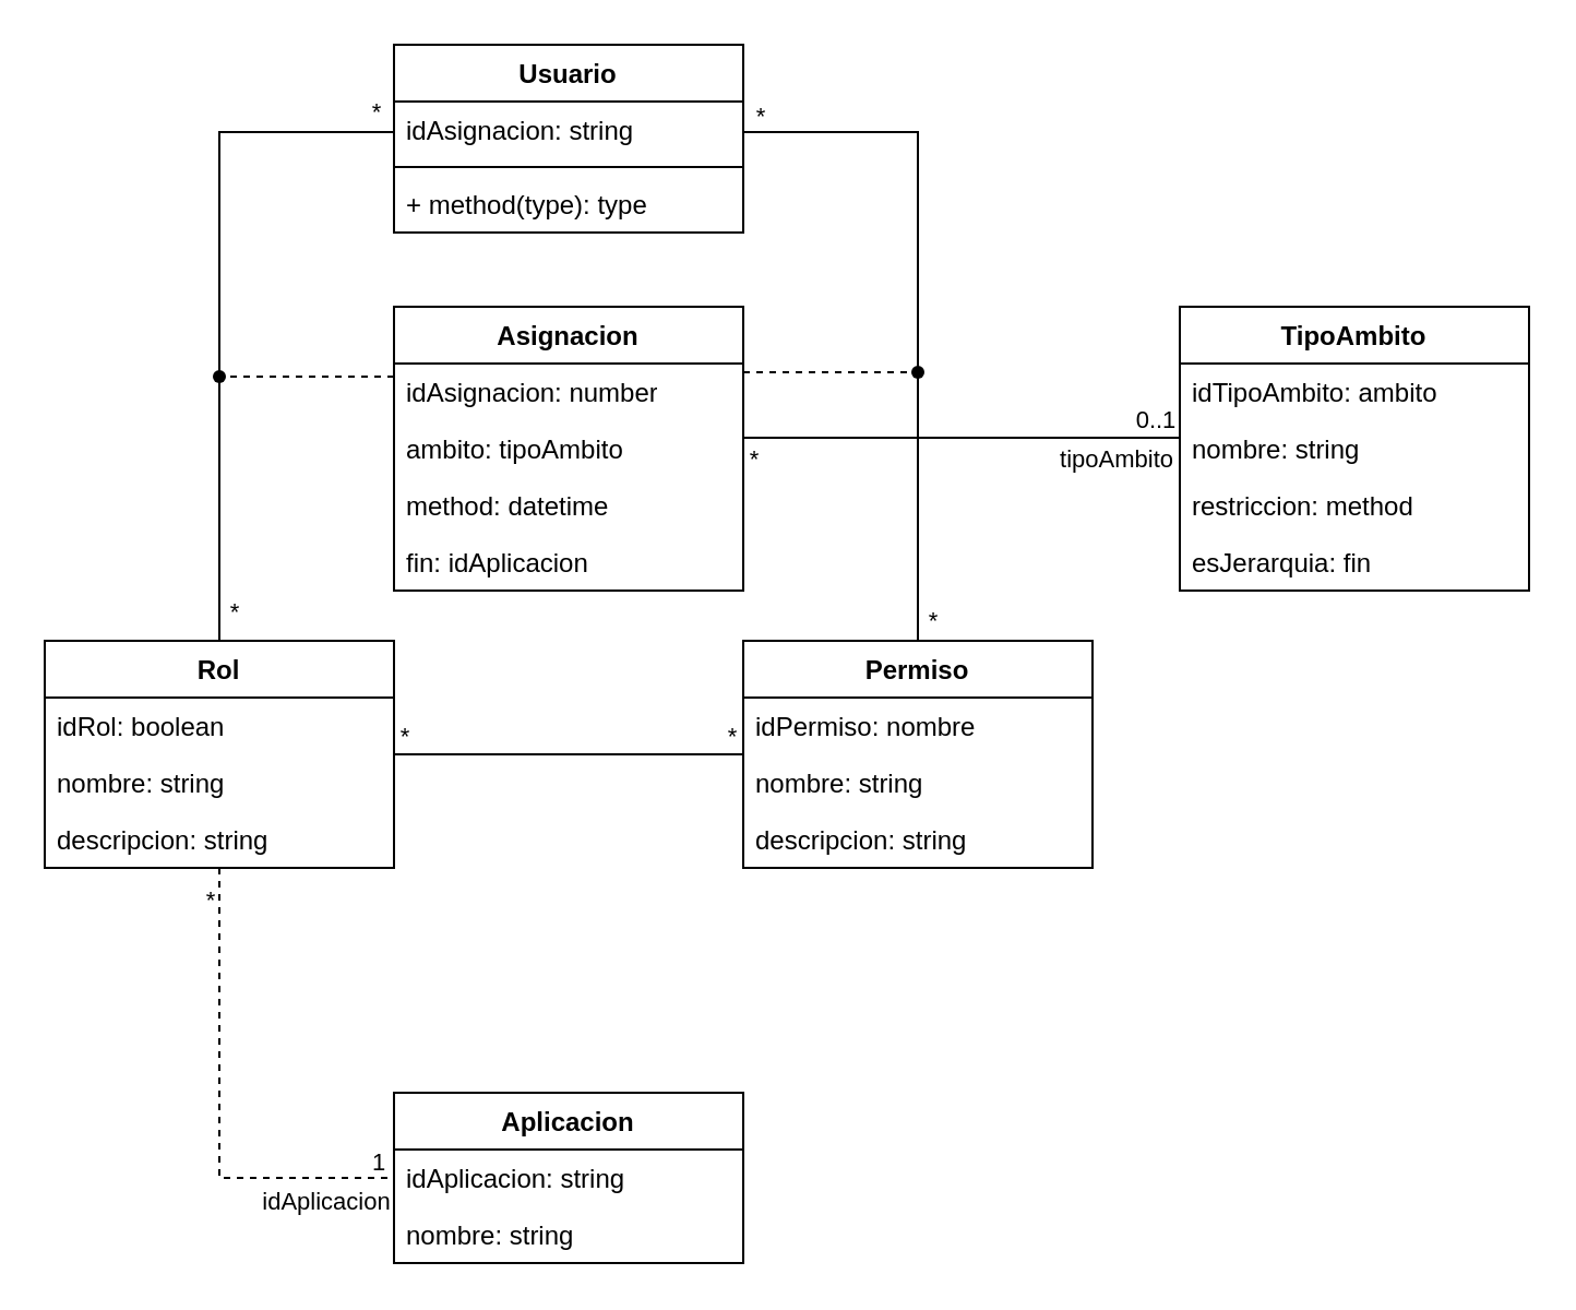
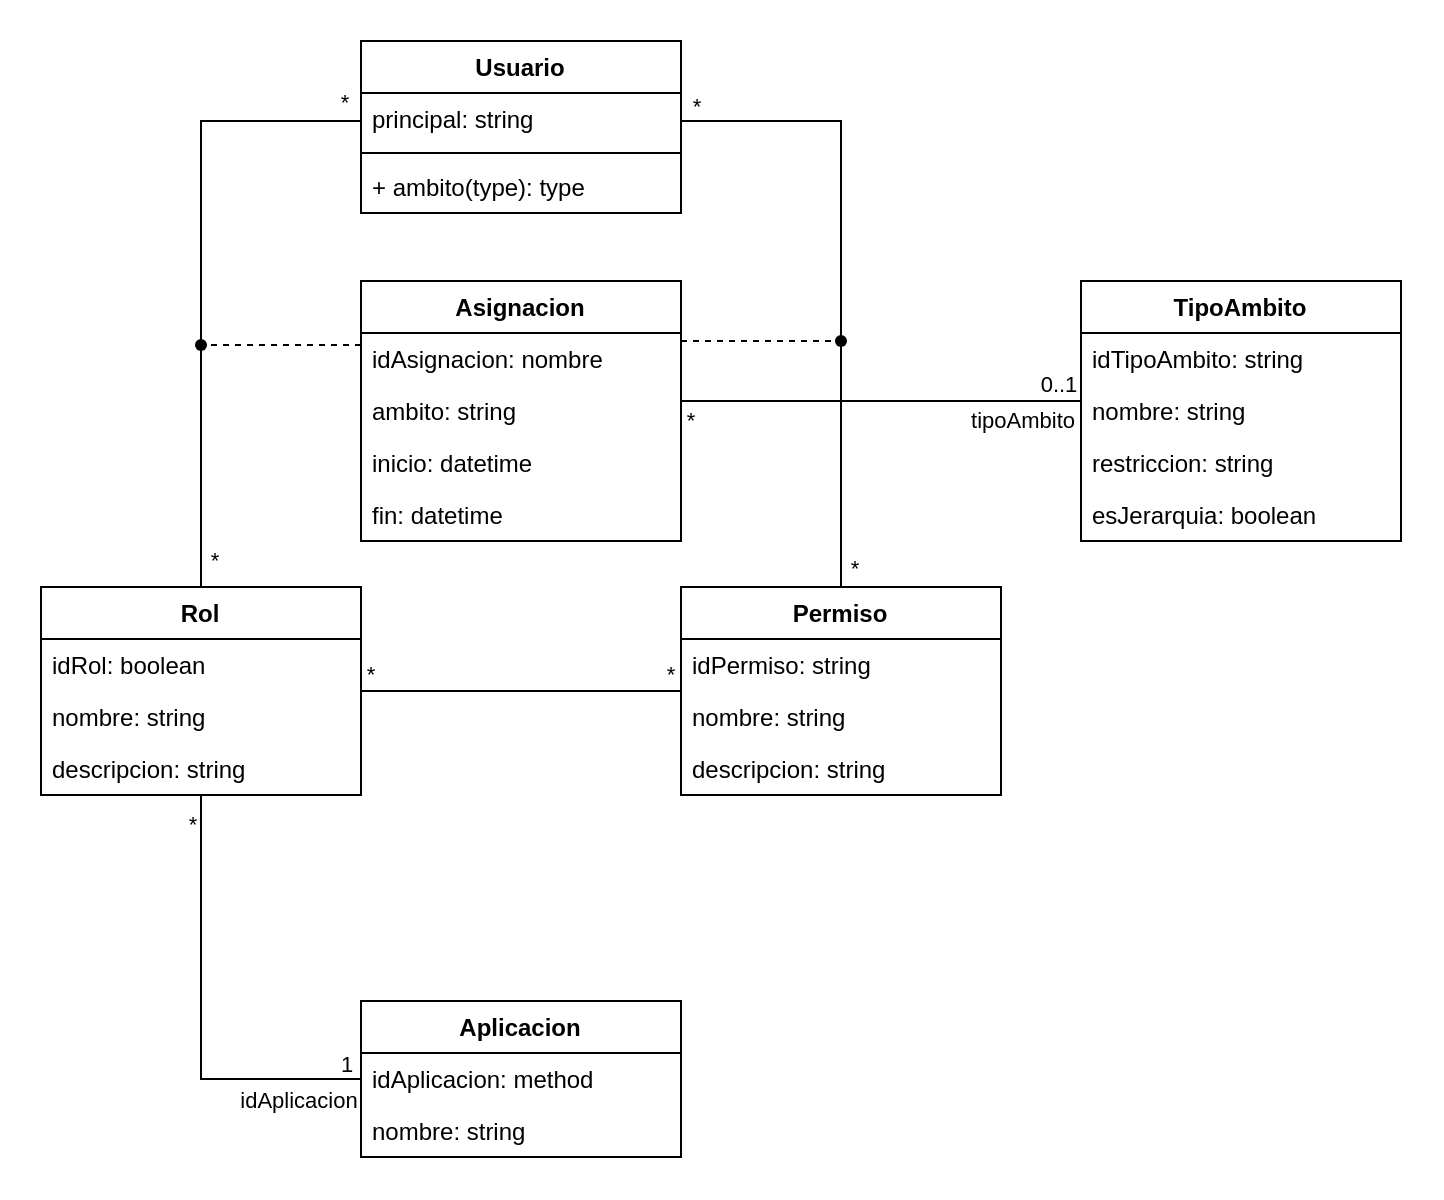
- <mxCell id="5" value="idAsignacion: string" style="text;strokeColor=none;fillColor=none;align=left;verticalAlign=top;spacingLeft=4;spacingRight=4;overflow=hidden;rotatable=0;points=[[0,0.5],[1,0.5]];portConstraint=eastwest;whiteSpace=wrap;html=1;" parent="4" vertex="1"><mxGeometry y="26" width="160" height="26" as="geometry" /></mxCell>
+ <mxCell id="5" value="principal: string" style="text;strokeColor=none;fillColor=none;align=left;verticalAlign=top;spacingLeft=4;spacingRight=4;overflow=hidden;rotatable=0;points=[[0,0.5],[1,0.5]];portConstraint=eastwest;whiteSpace=wrap;html=1;" parent="4" vertex="1"><mxGeometry y="26" width="160" height="26" as="geometry" /></mxCell>
- <mxCell id="7" value="+ method(type): type" style="text;strokeColor=none;fillColor=none;align=left;verticalAlign=top;spacingLeft=4;spacingRight=4;overflow=hidden;rotatable=0;points=[[0,0.5],[1,0.5]];portConstraint=eastwest;whiteSpace=wrap;html=1;" parent="4" vertex="1"><mxGeometry y="60" width="160" height="26" as="geometry" /></mxCell>
+ <mxCell id="7" value="+ ambito(type): type" style="text;strokeColor=none;fillColor=none;align=left;verticalAlign=top;spacingLeft=4;spacingRight=4;overflow=hidden;rotatable=0;points=[[0,0.5],[1,0.5]];portConstraint=eastwest;whiteSpace=wrap;html=1;" parent="4" vertex="1"><mxGeometry y="60" width="160" height="26" as="geometry" /></mxCell>
- <mxCell id="38" value="idAsignacion: number" style="text;strokeColor=none;fillColor=none;align=left;verticalAlign=top;spacingLeft=4;spacingRight=4;overflow=hidden;rotatable=0;points=[[0,0.5],[1,0.5]];portConstraint=eastwest;whiteSpace=wrap;html=1;" parent="37" vertex="1"><mxGeometry y="26" width="160" height="26" as="geometry" /></mxCell>
+ <mxCell id="38" value="idAsignacion: nombre" style="text;strokeColor=none;fillColor=none;align=left;verticalAlign=top;spacingLeft=4;spacingRight=4;overflow=hidden;rotatable=0;points=[[0,0.5],[1,0.5]];portConstraint=eastwest;whiteSpace=wrap;html=1;" parent="37" vertex="1"><mxGeometry y="26" width="160" height="26" as="geometry" /></mxCell>
- <mxCell id="43" value="idTipoAmbito: ambito" style="text;strokeColor=none;fillColor=none;align=left;verticalAlign=top;spacingLeft=4;spacingRight=4;overflow=hidden;rotatable=0;points=[[0,0.5],[1,0.5]];portConstraint=eastwest;whiteSpace=wrap;html=1;" parent="42" vertex="1"><mxGeometry y="26" width="160" height="26" as="geometry" /></mxCell>
+ <mxCell id="43" value="idTipoAmbito: string" style="text;strokeColor=none;fillColor=none;align=left;verticalAlign=top;spacingLeft=4;spacingRight=4;overflow=hidden;rotatable=0;points=[[0,0.5],[1,0.5]];portConstraint=eastwest;whiteSpace=wrap;html=1;" parent="42" vertex="1"><mxGeometry y="26" width="160" height="26" as="geometry" /></mxCell>
- <mxCell id="39" value="ambito: tipoAmbito" style="text;strokeColor=none;fillColor=none;align=left;verticalAlign=top;spacingLeft=4;spacingRight=4;overflow=hidden;rotatable=0;points=[[0,0.5],[1,0.5]];portConstraint=eastwest;whiteSpace=wrap;html=1;" parent="37" vertex="1"><mxGeometry y="52" width="160" height="26" as="geometry" /></mxCell>
+ <mxCell id="39" value="ambito: string" style="text;strokeColor=none;fillColor=none;align=left;verticalAlign=top;spacingLeft=4;spacingRight=4;overflow=hidden;rotatable=0;points=[[0,0.5],[1,0.5]];portConstraint=eastwest;whiteSpace=wrap;html=1;" parent="37" vertex="1"><mxGeometry y="52" width="160" height="26" as="geometry" /></mxCell>
- <mxCell id="40" value="method: datetime" style="text;strokeColor=none;fillColor=none;align=left;verticalAlign=top;spacingLeft=4;spacingRight=4;overflow=hidden;rotatable=0;points=[[0,0.5],[1,0.5]];portConstraint=eastwest;whiteSpace=wrap;html=1;" parent="37" vertex="1"><mxGeometry y="78" width="160" height="26" as="geometry" /></mxCell>
+ <mxCell id="40" value="inicio: datetime" style="text;strokeColor=none;fillColor=none;align=left;verticalAlign=top;spacingLeft=4;spacingRight=4;overflow=hidden;rotatable=0;points=[[0,0.5],[1,0.5]];portConstraint=eastwest;whiteSpace=wrap;html=1;" parent="37" vertex="1"><mxGeometry y="78" width="160" height="26" as="geometry" /></mxCell>
- <mxCell id="45" value="restriccion: method&lt;div&gt;&lt;br&gt;&lt;/div&gt;" style="text;strokeColor=none;fillColor=none;align=left;verticalAlign=top;spacingLeft=4;spacingRight=4;overflow=hidden;rotatable=0;points=[[0,0.5],[1,0.5]];portConstraint=eastwest;whiteSpace=wrap;html=1;" parent="42" vertex="1"><mxGeometry y="78" width="160" height="26" as="geometry" /></mxCell>
+ <mxCell id="45" value="restriccion: string&lt;div&gt;&lt;br&gt;&lt;/div&gt;" style="text;strokeColor=none;fillColor=none;align=left;verticalAlign=top;spacingLeft=4;spacingRight=4;overflow=hidden;rotatable=0;points=[[0,0.5],[1,0.5]];portConstraint=eastwest;whiteSpace=wrap;html=1;" parent="42" vertex="1"><mxGeometry y="78" width="160" height="26" as="geometry" /></mxCell>
- <mxCell id="41" value="fin: idAplicacion" style="text;strokeColor=none;fillColor=none;align=left;verticalAlign=top;spacingLeft=4;spacingRight=4;overflow=hidden;rotatable=0;points=[[0,0.5],[1,0.5]];portConstraint=eastwest;whiteSpace=wrap;html=1;" parent="37" vertex="1"><mxGeometry y="104" width="160" height="26" as="geometry" /></mxCell>
+ <mxCell id="41" value="fin: datetime" style="text;strokeColor=none;fillColor=none;align=left;verticalAlign=top;spacingLeft=4;spacingRight=4;overflow=hidden;rotatable=0;points=[[0,0.5],[1,0.5]];portConstraint=eastwest;whiteSpace=wrap;html=1;" parent="37" vertex="1"><mxGeometry y="104" width="160" height="26" as="geometry" /></mxCell>
- <mxCell id="46" value="esJerarquia: fin&lt;div&gt;&lt;br&gt;&lt;/div&gt;" style="text;strokeColor=none;fillColor=none;align=left;verticalAlign=top;spacingLeft=4;spacingRight=4;overflow=hidden;rotatable=0;points=[[0,0.5],[1,0.5]];portConstraint=eastwest;whiteSpace=wrap;html=1;" parent="42" vertex="1"><mxGeometry y="104" width="160" height="26" as="geometry" /></mxCell>
+ <mxCell id="46" value="esJerarquia: boolean&lt;div&gt;&lt;br&gt;&lt;/div&gt;" style="text;strokeColor=none;fillColor=none;align=left;verticalAlign=top;spacingLeft=4;spacingRight=4;overflow=hidden;rotatable=0;points=[[0,0.5],[1,0.5]];portConstraint=eastwest;whiteSpace=wrap;html=1;" parent="42" vertex="1"><mxGeometry y="104" width="160" height="26" as="geometry" /></mxCell>
- <mxCell id="19" value="idPermiso: nombre" style="text;strokeColor=none;fillColor=none;align=left;verticalAlign=top;spacingLeft=4;spacingRight=4;overflow=hidden;rotatable=0;points=[[0,0.5],[1,0.5]];portConstraint=eastwest;whiteSpace=wrap;html=1;" parent="18" vertex="1"><mxGeometry y="26" width="160" height="26" as="geometry" /></mxCell>
+ <mxCell id="19" value="idPermiso: string" style="text;strokeColor=none;fillColor=none;align=left;verticalAlign=top;spacingLeft=4;spacingRight=4;overflow=hidden;rotatable=0;points=[[0,0.5],[1,0.5]];portConstraint=eastwest;whiteSpace=wrap;html=1;" parent="18" vertex="1"><mxGeometry y="26" width="160" height="26" as="geometry" /></mxCell>
- <mxCell id="10" style="edgeStyle=orthogonalEdgeStyle;rounded=0;orthogonalLoop=1;jettySize=auto;html=1;endArrow=none;endFill=0;dashed=1;" parent="1" source="14" target="22" edge="1"><mxGeometry relative="1" as="geometry"><Array as="points"><mxPoint x="100" y="539" /></Array></mxGeometry></mxCell>
+ <mxCell id="10" style="edgeStyle=orthogonalEdgeStyle;rounded=0;orthogonalLoop=1;jettySize=auto;html=1;endArrow=none;endFill=0;" parent="1" source="14" target="22" edge="1"><mxGeometry relative="1" as="geometry"><Array as="points"><mxPoint x="100" y="539" /></Array></mxGeometry></mxCell>
- <mxCell id="23" value="idAplicacion: string" style="text;strokeColor=none;fillColor=none;align=left;verticalAlign=top;spacingLeft=4;spacingRight=4;overflow=hidden;rotatable=0;points=[[0,0.5],[1,0.5]];portConstraint=eastwest;whiteSpace=wrap;html=1;" parent="22" vertex="1"><mxGeometry y="26" width="160" height="26" as="geometry" /></mxCell>
+ <mxCell id="23" value="idAplicacion: method" style="text;strokeColor=none;fillColor=none;align=left;verticalAlign=top;spacingLeft=4;spacingRight=4;overflow=hidden;rotatable=0;points=[[0,0.5],[1,0.5]];portConstraint=eastwest;whiteSpace=wrap;html=1;" parent="22" vertex="1"><mxGeometry y="26" width="160" height="26" as="geometry" /></mxCell>
